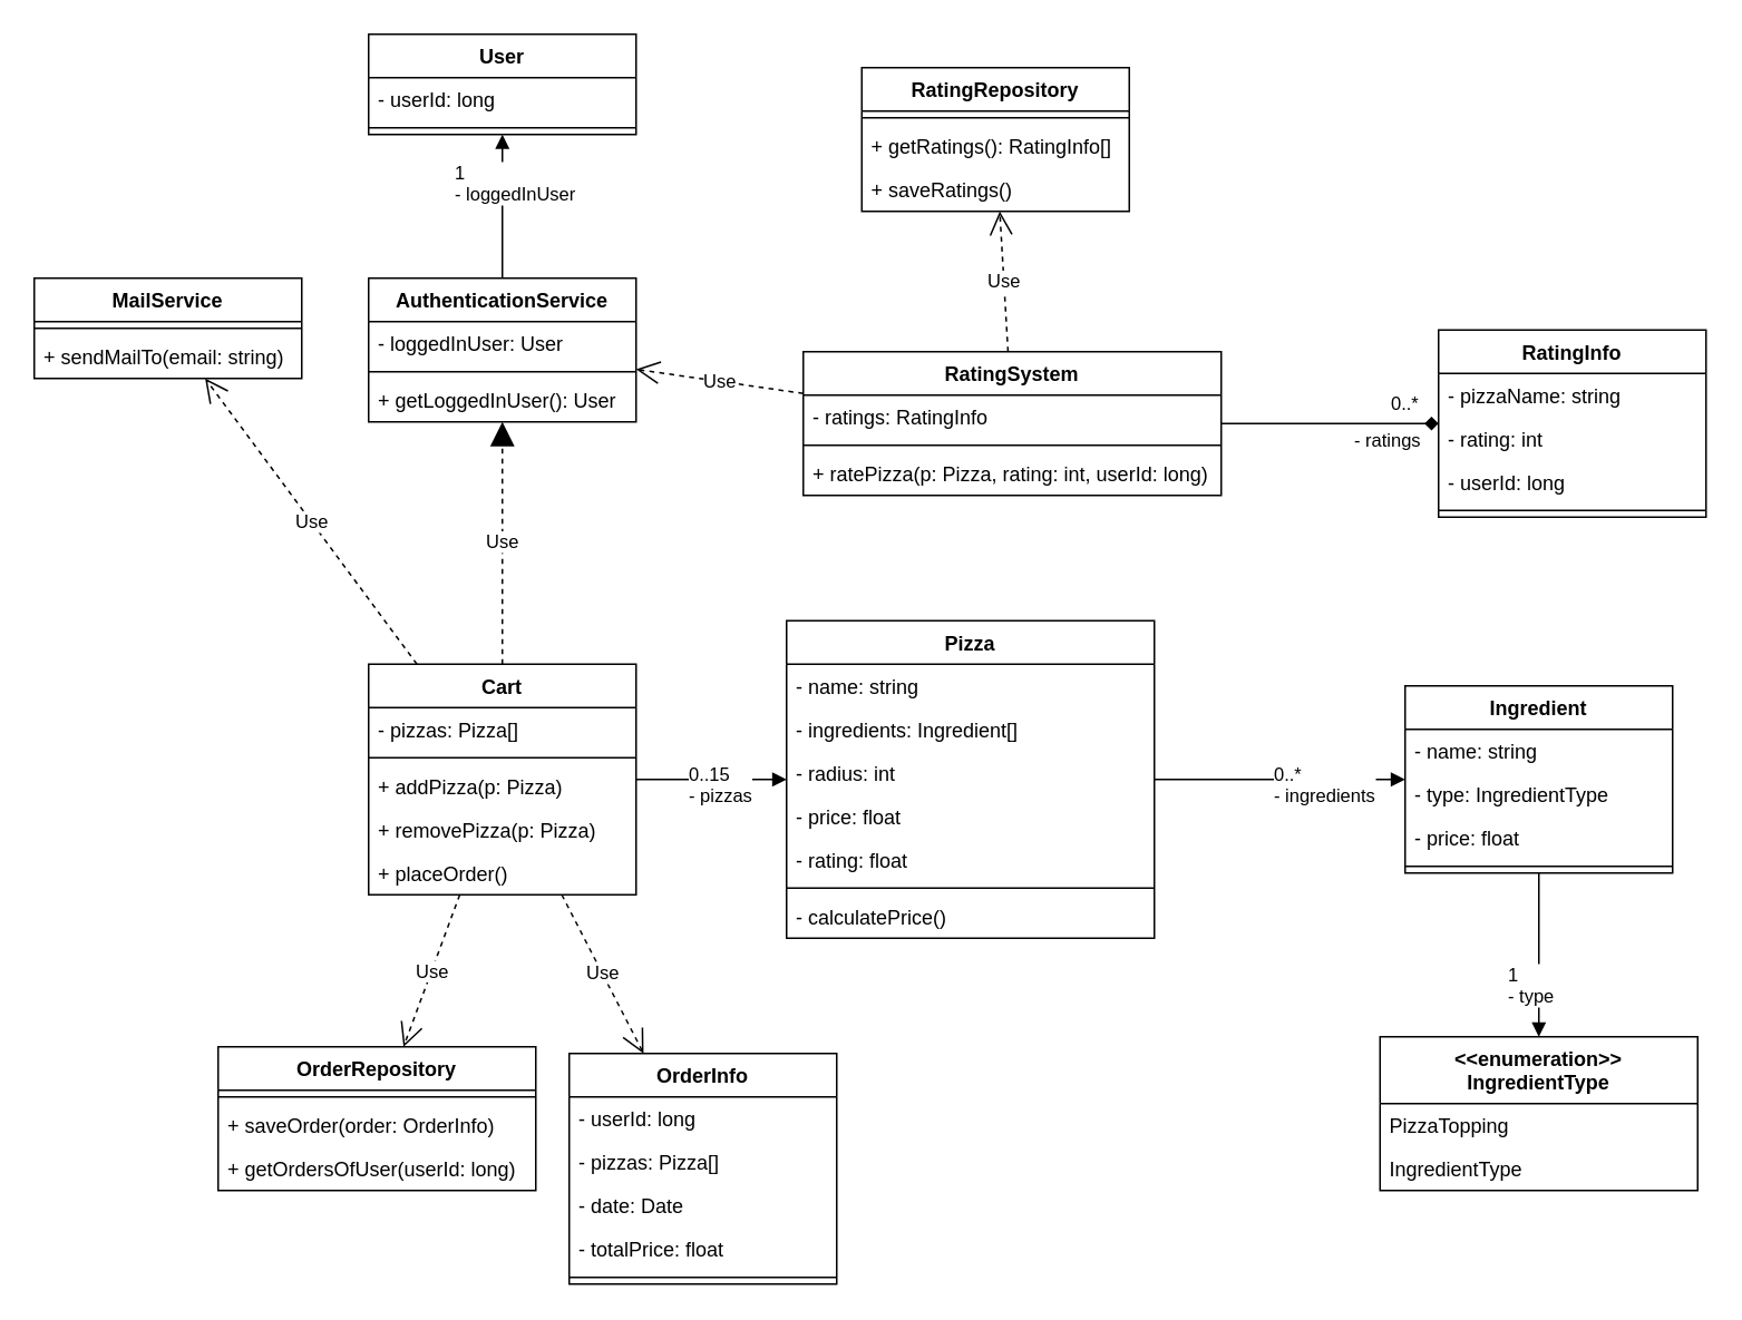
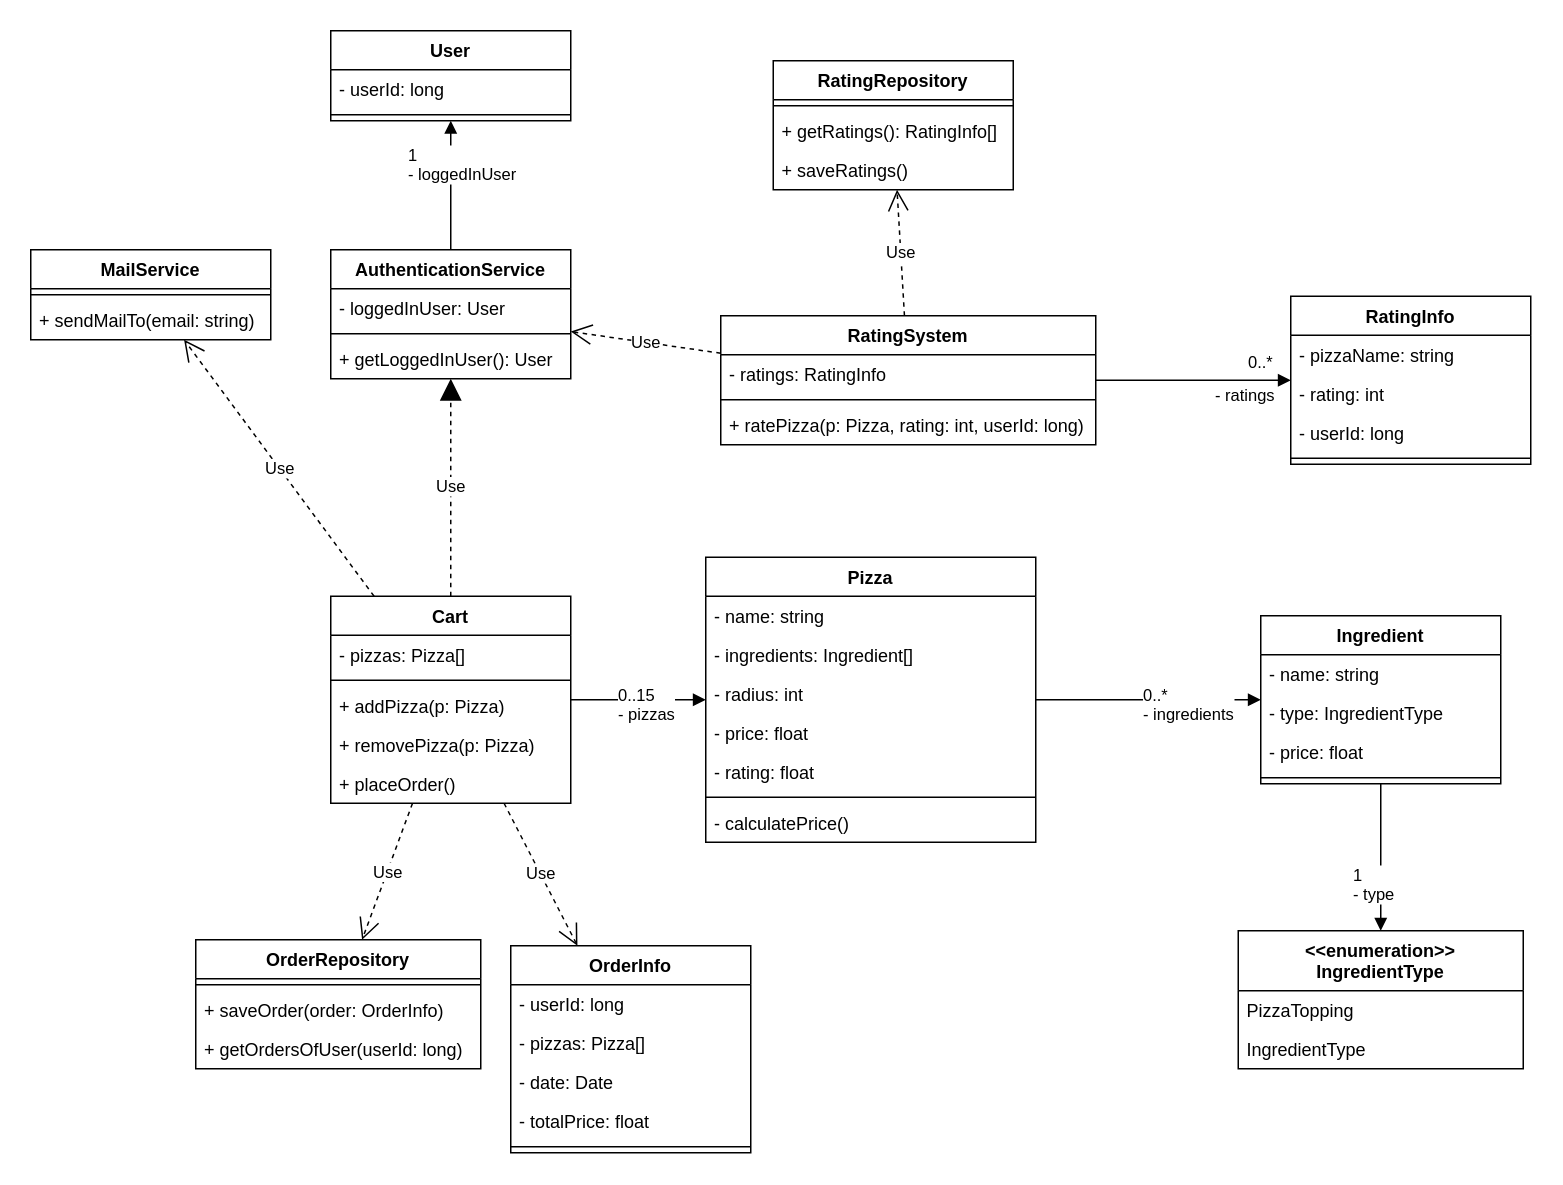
- <mxCell id="11" value="- ratings" style="endArrow=diamond;endFill=1;html=1;edgeStyle=orthogonalEdgeStyle;align=left;verticalAlign=top;" parent="1" source="52" target="56" edge="1"><mxGeometry x="0.194" y="3" relative="1" as="geometry"><mxPoint x="720" y="390" as="sourcePoint" /><mxPoint x="880" y="390" as="targetPoint" /><mxPoint as="offset" /></mxGeometry></mxCell>
+ <mxCell id="11" value="- ratings" style="endArrow=block;endFill=1;html=1;edgeStyle=orthogonalEdgeStyle;align=left;verticalAlign=top;" parent="1" source="52" target="56" edge="1"><mxGeometry x="0.194" y="3" relative="1" as="geometry"><mxPoint x="720" y="390" as="sourcePoint" /><mxPoint x="880" y="390" as="targetPoint" /><mxPoint as="offset" /></mxGeometry></mxCell>
